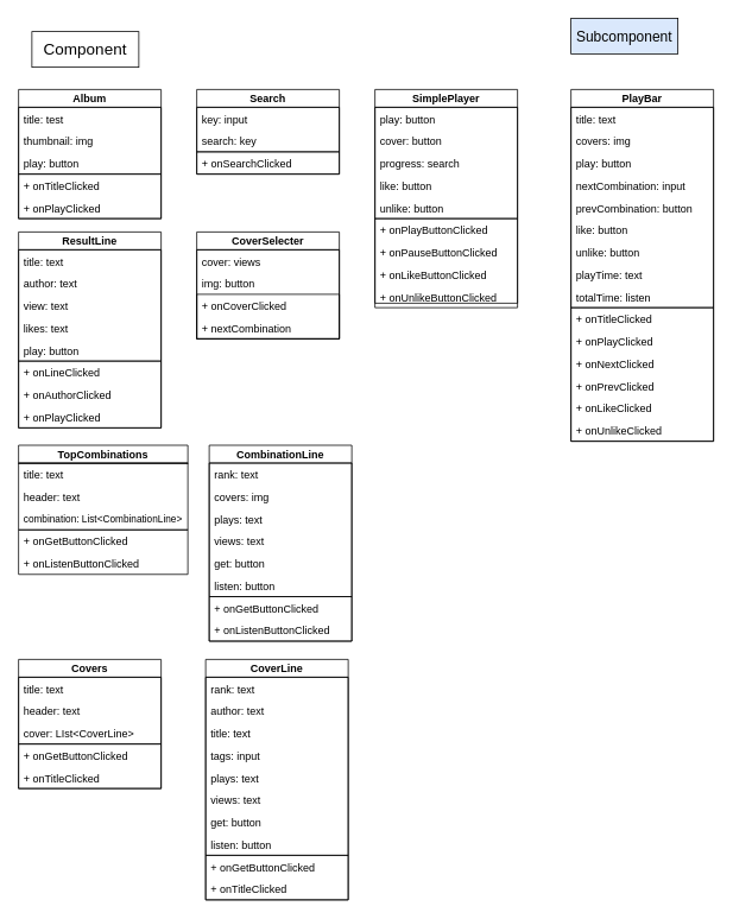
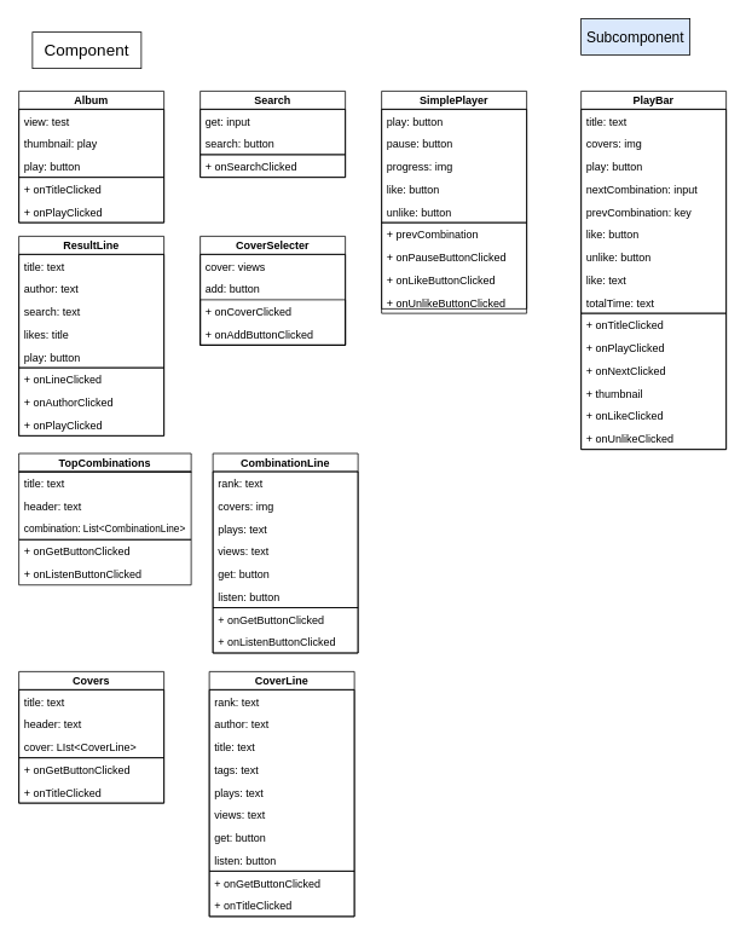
- <mxCell id="24" value="title: test" style="text;strokeColor=none;fillColor=none;align=left;verticalAlign=top;spacingLeft=4;spacingRight=4;overflow=hidden;rotatable=0;points=[[0,0.5],[1,0.5]];portConstraint=eastwest;" parent="23" vertex="1"><mxGeometry width="160" height="25" as="geometry" /></mxCell>
+ <mxCell id="24" value="view: test" style="text;strokeColor=none;fillColor=none;align=left;verticalAlign=top;spacingLeft=4;spacingRight=4;overflow=hidden;rotatable=0;points=[[0,0.5],[1,0.5]];portConstraint=eastwest;" parent="23" vertex="1"><mxGeometry width="160" height="25" as="geometry" /></mxCell>
- <mxCell id="43" value="key: input" style="text;strokeColor=none;fillColor=none;align=left;verticalAlign=top;spacingLeft=4;spacingRight=4;overflow=hidden;rotatable=0;points=[[0,0.5],[1,0.5]];portConstraint=eastwest;" parent="42" vertex="1"><mxGeometry width="160" height="25" as="geometry" /></mxCell>
+ <mxCell id="43" value="get: input" style="text;strokeColor=none;fillColor=none;align=left;verticalAlign=top;spacingLeft=4;spacingRight=4;overflow=hidden;rotatable=0;points=[[0,0.5],[1,0.5]];portConstraint=eastwest;" parent="42" vertex="1"><mxGeometry width="160" height="25" as="geometry" /></mxCell>
- <mxCell id="25" value="thumbnail: img" style="text;strokeColor=none;fillColor=none;align=left;verticalAlign=top;spacingLeft=4;spacingRight=4;overflow=hidden;rotatable=0;points=[[0,0.5],[1,0.5]];portConstraint=eastwest;" parent="23" vertex="1"><mxGeometry y="25" width="160" height="25" as="geometry" /></mxCell>
+ <mxCell id="25" value="thumbnail: play" style="text;strokeColor=none;fillColor=none;align=left;verticalAlign=top;spacingLeft=4;spacingRight=4;overflow=hidden;rotatable=0;points=[[0,0.5],[1,0.5]];portConstraint=eastwest;" parent="23" vertex="1"><mxGeometry y="25" width="160" height="25" as="geometry" /></mxCell>
- <mxCell id="44" value="search: key" style="text;strokeColor=none;fillColor=none;align=left;verticalAlign=top;spacingLeft=4;spacingRight=4;overflow=hidden;rotatable=0;points=[[0,0.5],[1,0.5]];portConstraint=eastwest;" parent="42" vertex="1"><mxGeometry y="25" width="160" height="25" as="geometry" /></mxCell>
+ <mxCell id="44" value="search: button" style="text;strokeColor=none;fillColor=none;align=left;verticalAlign=top;spacingLeft=4;spacingRight=4;overflow=hidden;rotatable=0;points=[[0,0.5],[1,0.5]];portConstraint=eastwest;" parent="42" vertex="1"><mxGeometry y="25" width="160" height="25" as="geometry" /></mxCell>
- <mxCell id="97" value="cover: button" style="text;strokeColor=none;fillColor=none;align=left;verticalAlign=top;spacingLeft=4;spacingRight=4;overflow=hidden;rotatable=0;points=[[0,0.5],[1,0.5]];portConstraint=eastwest;" parent="95" vertex="1"><mxGeometry y="25" width="160" height="25" as="geometry" /></mxCell>
+ <mxCell id="97" value="pause: button" style="text;strokeColor=none;fillColor=none;align=left;verticalAlign=top;spacingLeft=4;spacingRight=4;overflow=hidden;rotatable=0;points=[[0,0.5],[1,0.5]];portConstraint=eastwest;" parent="95" vertex="1"><mxGeometry y="25" width="160" height="25" as="geometry" /></mxCell>
- <mxCell id="98" value="progress: search" style="text;strokeColor=none;fillColor=none;align=left;verticalAlign=top;spacingLeft=4;spacingRight=4;overflow=hidden;rotatable=0;points=[[0,0.5],[1,0.5]];portConstraint=eastwest;" parent="95" vertex="1"><mxGeometry y="50" width="160" height="25" as="geometry" /></mxCell>
+ <mxCell id="98" value="progress: img" style="text;strokeColor=none;fillColor=none;align=left;verticalAlign=top;spacingLeft=4;spacingRight=4;overflow=hidden;rotatable=0;points=[[0,0.5],[1,0.5]];portConstraint=eastwest;" parent="95" vertex="1"><mxGeometry y="50" width="160" height="25" as="geometry" /></mxCell>
- <mxCell id="10" value="prevCombination: button" style="text;strokeColor=none;fillColor=none;align=left;verticalAlign=top;spacingLeft=4;spacingRight=4;overflow=hidden;rotatable=0;points=[[0,0.5],[1,0.5]];portConstraint=eastwest;" parent="5" vertex="1"><mxGeometry y="100" width="160" height="25" as="geometry" /></mxCell>
+ <mxCell id="10" value="prevCombination: key" style="text;strokeColor=none;fillColor=none;align=left;verticalAlign=top;spacingLeft=4;spacingRight=4;overflow=hidden;rotatable=0;points=[[0,0.5],[1,0.5]];portConstraint=eastwest;" parent="5" vertex="1"><mxGeometry y="100" width="160" height="25" as="geometry" /></mxCell>
- <mxCell id="102" value="+ onPlayButtonClicked" style="text;strokeColor=none;fillColor=none;align=left;verticalAlign=top;spacingLeft=4;spacingRight=4;overflow=hidden;rotatable=0;points=[[0,0.5],[1,0.5]];portConstraint=eastwest;" parent="101" vertex="1"><mxGeometry width="160" height="25" as="geometry" /></mxCell>
+ <mxCell id="102" value="+ prevCombination" style="text;strokeColor=none;fillColor=none;align=left;verticalAlign=top;spacingLeft=4;spacingRight=4;overflow=hidden;rotatable=0;points=[[0,0.5],[1,0.5]];portConstraint=eastwest;" parent="101" vertex="1"><mxGeometry width="160" height="25" as="geometry" /></mxCell>
- <mxCell id="13" value="playTime: text" style="text;strokeColor=none;fillColor=none;align=left;verticalAlign=top;spacingLeft=4;spacingRight=4;overflow=hidden;rotatable=0;points=[[0,0.5],[1,0.5]];portConstraint=eastwest;" parent="5" vertex="1"><mxGeometry y="175" width="160" height="25" as="geometry" /></mxCell>
+ <mxCell id="13" value="like: text" style="text;strokeColor=none;fillColor=none;align=left;verticalAlign=top;spacingLeft=4;spacingRight=4;overflow=hidden;rotatable=0;points=[[0,0.5],[1,0.5]];portConstraint=eastwest;" parent="5" vertex="1"><mxGeometry y="175" width="160" height="25" as="geometry" /></mxCell>
- <mxCell id="69" value="img: button" style="text;strokeColor=none;fillColor=none;align=left;verticalAlign=top;spacingLeft=4;spacingRight=4;overflow=hidden;rotatable=0;points=[[0,0.5],[1,0.5]];portConstraint=eastwest;" parent="67" vertex="1"><mxGeometry y="25" width="160" height="25" as="geometry" /></mxCell>
+ <mxCell id="69" value="add: button" style="text;strokeColor=none;fillColor=none;align=left;verticalAlign=top;spacingLeft=4;spacingRight=4;overflow=hidden;rotatable=0;points=[[0,0.5],[1,0.5]];portConstraint=eastwest;" parent="67" vertex="1"><mxGeometry y="25" width="160" height="25" as="geometry" /></mxCell>
- <mxCell id="14" value="totalTime: listen" style="text;strokeColor=none;fillColor=none;align=left;verticalAlign=top;spacingLeft=4;spacingRight=4;overflow=hidden;rotatable=0;points=[[0,0.5],[1,0.5]];portConstraint=eastwest;" parent="5" vertex="1"><mxGeometry y="200" width="160" height="25" as="geometry" /></mxCell>
+ <mxCell id="14" value="totalTime: text" style="text;strokeColor=none;fillColor=none;align=left;verticalAlign=top;spacingLeft=4;spacingRight=4;overflow=hidden;rotatable=0;points=[[0,0.5],[1,0.5]];portConstraint=eastwest;" parent="5" vertex="1"><mxGeometry y="200" width="160" height="25" as="geometry" /></mxCell>
- <mxCell id="34" value="view: text" style="text;strokeColor=none;fillColor=none;align=left;verticalAlign=top;spacingLeft=4;spacingRight=4;overflow=hidden;rotatable=0;points=[[0,0.5],[1,0.5]];portConstraint=eastwest;" parent="31" vertex="1"><mxGeometry y="50" width="160" height="25" as="geometry" /></mxCell>
+ <mxCell id="34" value="search: text" style="text;strokeColor=none;fillColor=none;align=left;verticalAlign=top;spacingLeft=4;spacingRight=4;overflow=hidden;rotatable=0;points=[[0,0.5],[1,0.5]];portConstraint=eastwest;" parent="31" vertex="1"><mxGeometry y="50" width="160" height="25" as="geometry" /></mxCell>
- <mxCell id="35" value="likes: text" style="text;strokeColor=none;fillColor=none;align=left;verticalAlign=top;spacingLeft=4;spacingRight=4;overflow=hidden;rotatable=0;points=[[0,0.5],[1,0.5]];portConstraint=eastwest;" parent="31" vertex="1"><mxGeometry y="75" width="160" height="25" as="geometry" /></mxCell>
+ <mxCell id="35" value="likes: title" style="text;strokeColor=none;fillColor=none;align=left;verticalAlign=top;spacingLeft=4;spacingRight=4;overflow=hidden;rotatable=0;points=[[0,0.5],[1,0.5]];portConstraint=eastwest;" parent="31" vertex="1"><mxGeometry y="75" width="160" height="25" as="geometry" /></mxCell>
- <mxCell id="72" value="+ nextCombination" style="text;strokeColor=none;fillColor=none;align=left;verticalAlign=top;spacingLeft=4;spacingRight=4;overflow=hidden;rotatable=0;points=[[0,0.5],[1,0.5]];portConstraint=eastwest;" parent="70" vertex="1"><mxGeometry y="25" width="160" height="25" as="geometry" /></mxCell>
+ <mxCell id="72" value="+ onAddButtonClicked" style="text;strokeColor=none;fillColor=none;align=left;verticalAlign=top;spacingLeft=4;spacingRight=4;overflow=hidden;rotatable=0;points=[[0,0.5],[1,0.5]];portConstraint=eastwest;" parent="70" vertex="1"><mxGeometry y="25" width="160" height="25" as="geometry" /></mxCell>
- <mxCell id="19" value="+ onPrevClicked" style="text;strokeColor=none;fillColor=none;align=left;verticalAlign=top;spacingLeft=4;spacingRight=4;overflow=hidden;rotatable=0;points=[[0,0.5],[1,0.5]];portConstraint=eastwest;" parent="15" vertex="1"><mxGeometry y="75" width="160" height="25" as="geometry" /></mxCell>
+ <mxCell id="19" value="+ thumbnail" style="text;strokeColor=none;fillColor=none;align=left;verticalAlign=top;spacingLeft=4;spacingRight=4;overflow=hidden;rotatable=0;points=[[0,0.5],[1,0.5]];portConstraint=eastwest;" parent="15" vertex="1"><mxGeometry y="75" width="160" height="25" as="geometry" /></mxCell>
- <mxCell id="86" value="tags: input" style="text;strokeColor=none;fillColor=none;align=left;verticalAlign=top;spacingLeft=4;spacingRight=4;overflow=hidden;rotatable=0;points=[[0,0.5],[1,0.5]];portConstraint=eastwest;" parent="82" vertex="1"><mxGeometry y="75" width="160" height="25" as="geometry" /></mxCell>
+ <mxCell id="86" value="tags: text" style="text;strokeColor=none;fillColor=none;align=left;verticalAlign=top;spacingLeft=4;spacingRight=4;overflow=hidden;rotatable=0;points=[[0,0.5],[1,0.5]];portConstraint=eastwest;" parent="82" vertex="1"><mxGeometry y="75" width="160" height="25" as="geometry" /></mxCell>
